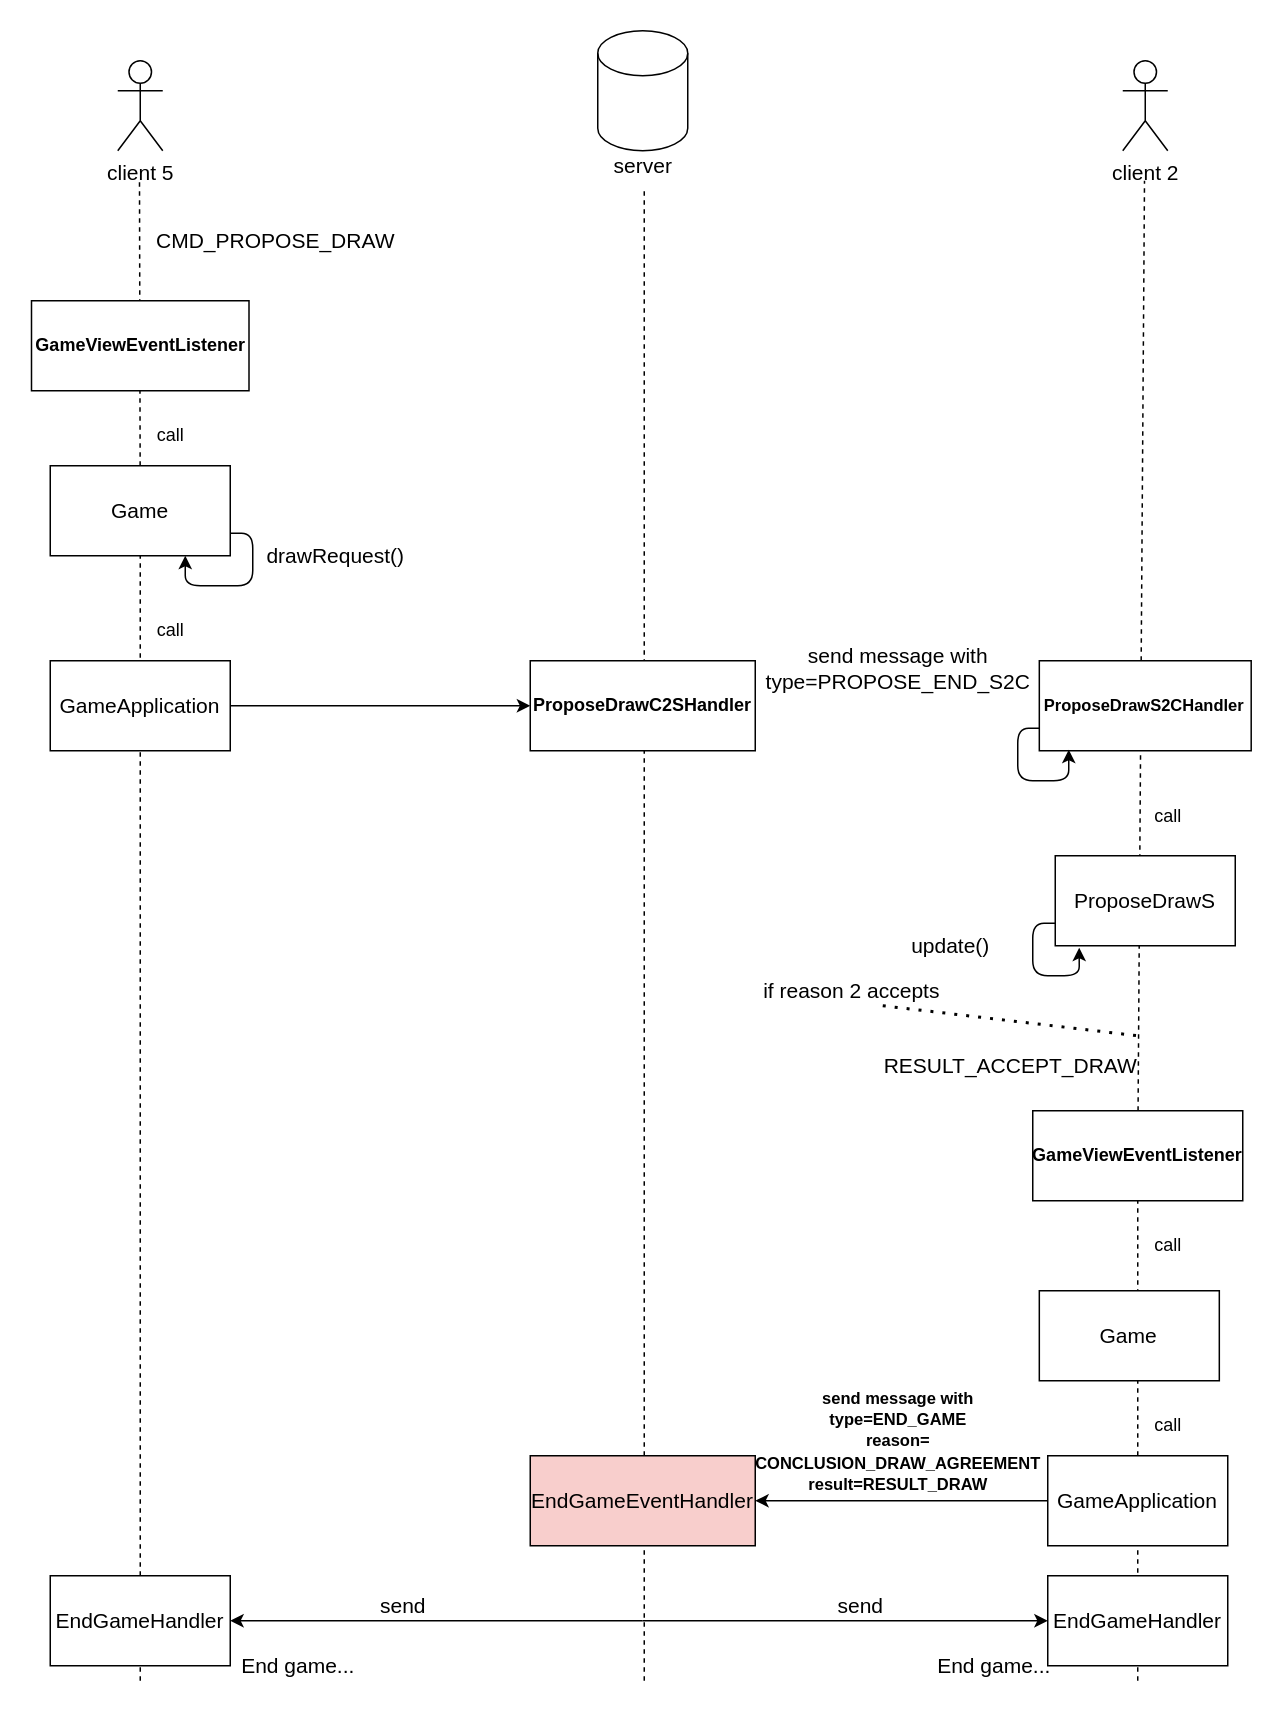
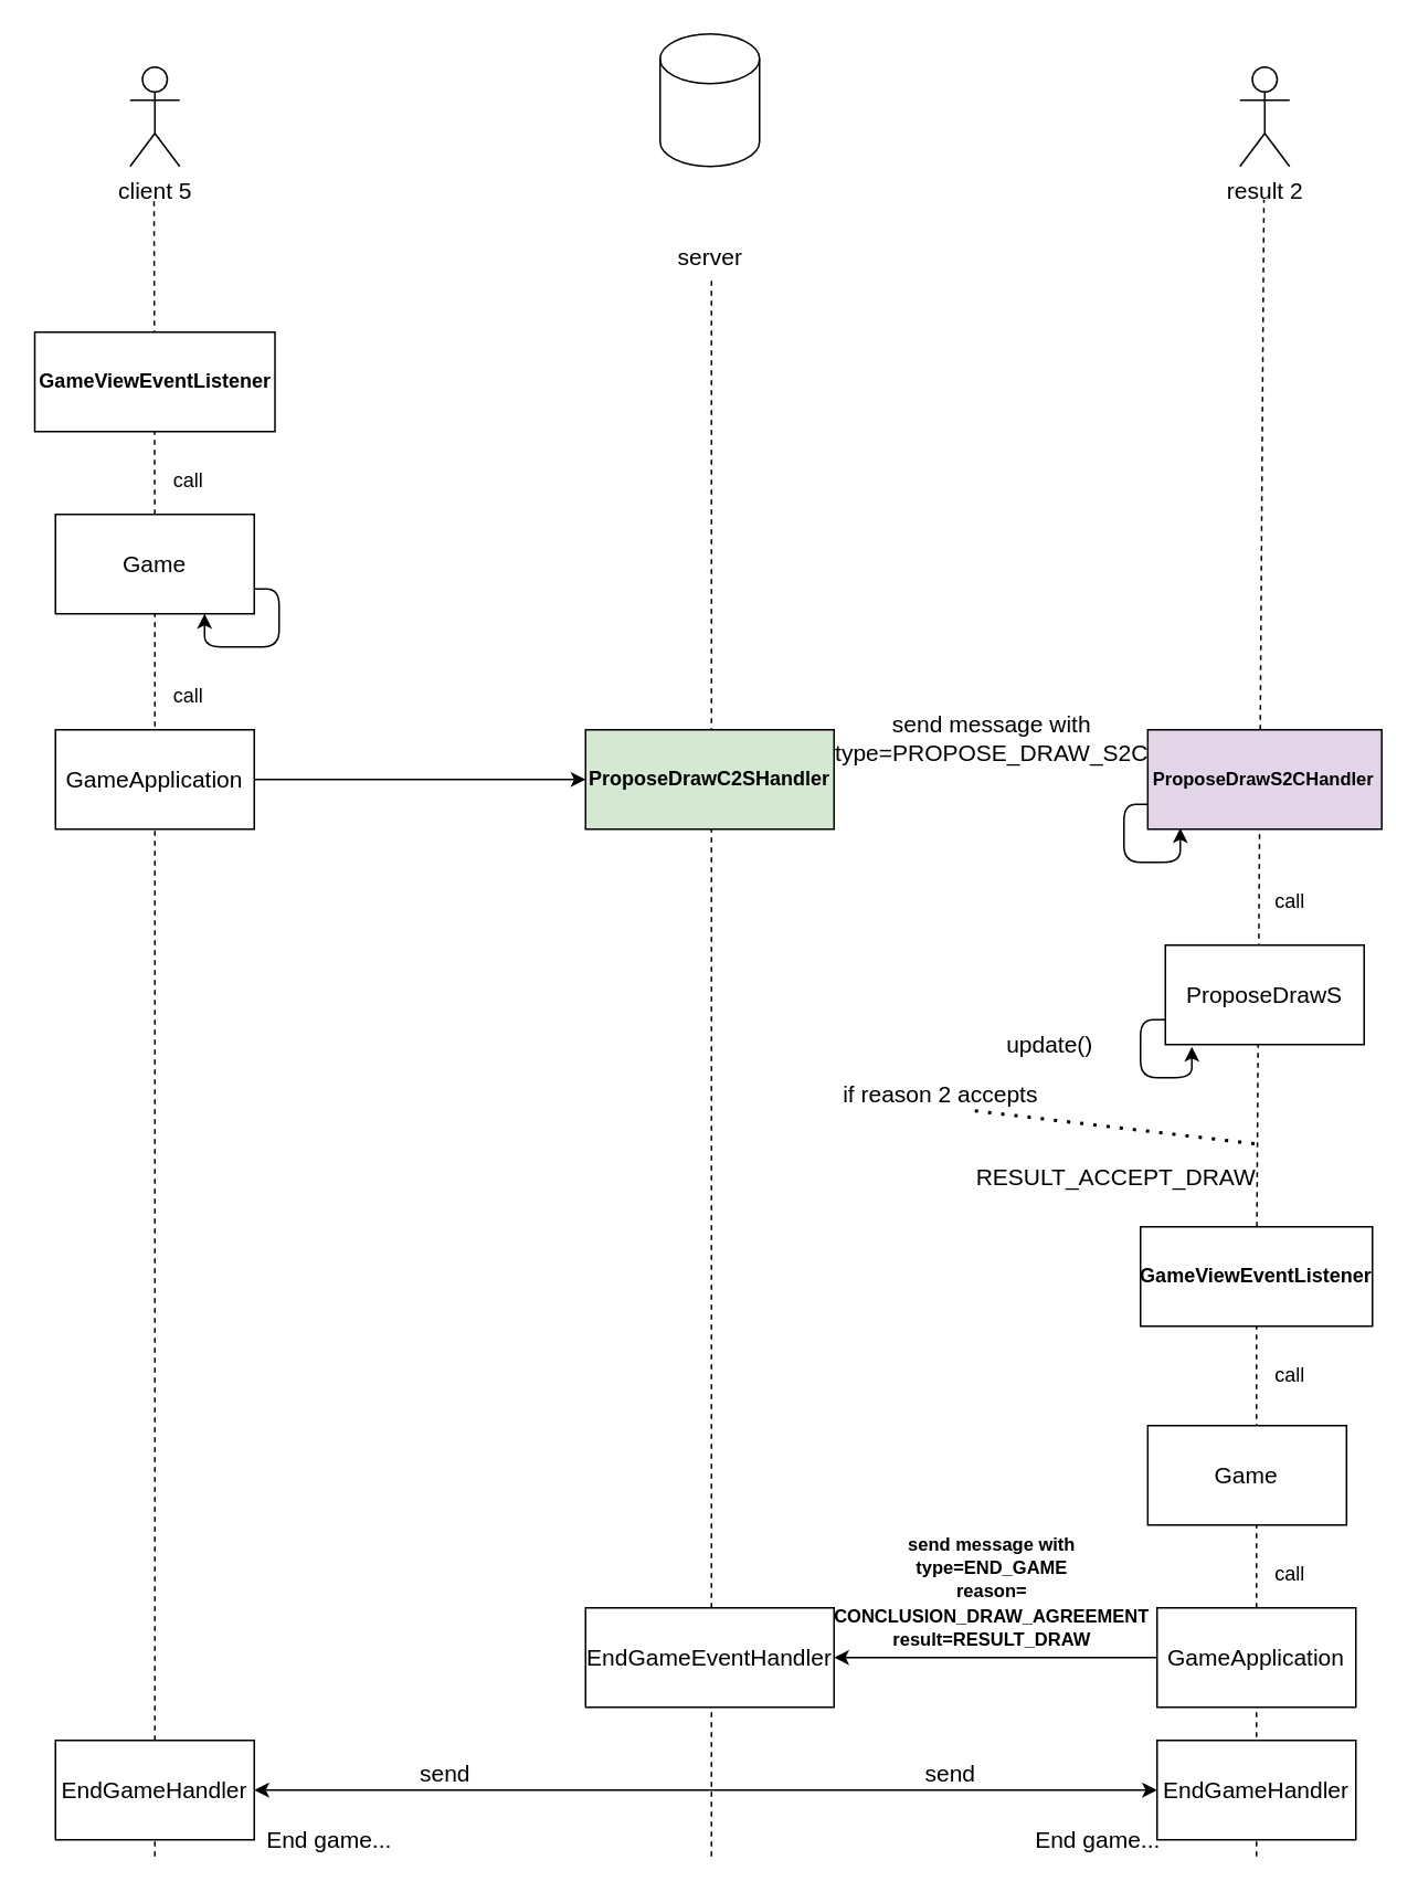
- <mxCell id="5" value="&lt;font style=&quot;font-size: 14px&quot;&gt;server&lt;/font&gt;" style="text;html=1;align=center;verticalAlign=middle;resizable=0;points=[];autosize=1;" vertex="1" parent="1"><mxGeometry x="403" y="100" width="50" height="20" as="geometry" /></mxCell>
+ <mxCell id="5" value="&lt;font style=&quot;font-size: 14px&quot;&gt;server&lt;/font&gt;" style="text;html=1;align=center;verticalAlign=middle;resizable=0;points=[];autosize=1;" vertex="1" parent="1"><mxGeometry x="403" y="145" width="50" height="20" as="geometry" /></mxCell>
- <mxCell id="6" value="&lt;font style=&quot;font-size: 14px&quot;&gt;client 2&lt;/font&gt;" style="shape=umlActor;verticalLabelPosition=bottom;verticalAlign=top;html=1;outlineConnect=0;" vertex="1" parent="1"><mxGeometry x="748" y="40" width="30" height="60" as="geometry" /></mxCell>
+ <mxCell id="6" value="&lt;font style=&quot;font-size: 14px&quot;&gt;result 2&lt;/font&gt;" style="shape=umlActor;verticalLabelPosition=bottom;verticalAlign=top;html=1;outlineConnect=0;" vertex="1" parent="1"><mxGeometry x="748" y="40" width="30" height="60" as="geometry" /></mxCell>
- <mxCell id="10" value="&lt;font style=&quot;font-size: 14px&quot;&gt;CMD_PROPOSE_DRAW&lt;/font&gt;" style="text;html=1;align=center;verticalAlign=middle;resizable=0;points=[];autosize=1;" vertex="1" parent="1"><mxGeometry x="98" y="150" width="170" height="20" as="geometry" /></mxCell>
- <mxCell id="14" value="&lt;font style=&quot;font-size: 14px&quot;&gt;drawRequest()&lt;/font&gt;" style="text;html=1;align=center;verticalAlign=middle;resizable=0;points=[];autosize=1;" vertex="1" parent="1"><mxGeometry x="168" y="360" width="110" height="20" as="geometry" /></mxCell>
- <mxCell id="21" value="&lt;font style=&quot;font-size: 14px&quot;&gt;send message with&lt;br&gt;type=PROPOSE_END_S2C&lt;/font&gt;" style="text;html=1;align=center;verticalAlign=middle;resizable=0;points=[];autosize=1;" vertex="1" parent="1"><mxGeometry x="498" y="425" width="200" height="40" as="geometry" /></mxCell>
+ <mxCell id="21" value="&lt;font style=&quot;font-size: 14px&quot;&gt;send message with&lt;br&gt;type=PROPOSE_DRAW_S2C&lt;/font&gt;" style="text;html=1;align=center;verticalAlign=middle;resizable=0;points=[];autosize=1;" vertex="1" parent="1"><mxGeometry x="498" y="425" width="200" height="40" as="geometry" /></mxCell>
- <mxCell id="18" value="&lt;b&gt;ProposeDrawC2SHandler&lt;/b&gt;" style="rounded=0;whiteSpace=wrap;html=1;" vertex="1" parent="1"><mxGeometry x="353" y="440" width="150" height="60" as="geometry" /></mxCell>
+ <mxCell id="18" value="&lt;b&gt;ProposeDrawC2SHandler&lt;/b&gt;" style="rounded=0;whiteSpace=wrap;html=1;fillColor=#d5e8d4;" vertex="1" parent="1"><mxGeometry x="353" y="440" width="150" height="60" as="geometry" /></mxCell>
- <mxCell id="20" value="&lt;b&gt;&lt;font style=&quot;font-size: 11px&quot;&gt;ProposeDrawS2CHandler&lt;/font&gt;&lt;/b&gt;" style="rounded=0;whiteSpace=wrap;html=1;" vertex="1" parent="1"><mxGeometry x="692.38" y="440" width="141.25" height="60" as="geometry" /></mxCell>
+ <mxCell id="20" value="&lt;b&gt;&lt;font style=&quot;font-size: 11px&quot;&gt;ProposeDrawS2CHandler&lt;/font&gt;&lt;/b&gt;" style="rounded=0;whiteSpace=wrap;html=1;fillColor=#e1d5e7;" vertex="1" parent="1"><mxGeometry x="692.38" y="440" width="141.25" height="60" as="geometry" /></mxCell>
- <mxCell id="37" value="&lt;font style=&quot;font-size: 14px&quot;&gt;EndGameEventHandler&lt;/font&gt;" style="rounded=0;whiteSpace=wrap;html=1;fillColor=#f8cecc;" vertex="1" parent="1"><mxGeometry x="353" y="970" width="150" height="60" as="geometry" /></mxCell>
+ <mxCell id="37" value="&lt;font style=&quot;font-size: 14px&quot;&gt;EndGameEventHandler&lt;/font&gt;" style="rounded=0;whiteSpace=wrap;html=1;" vertex="1" parent="1"><mxGeometry x="353" y="970" width="150" height="60" as="geometry" /></mxCell>
